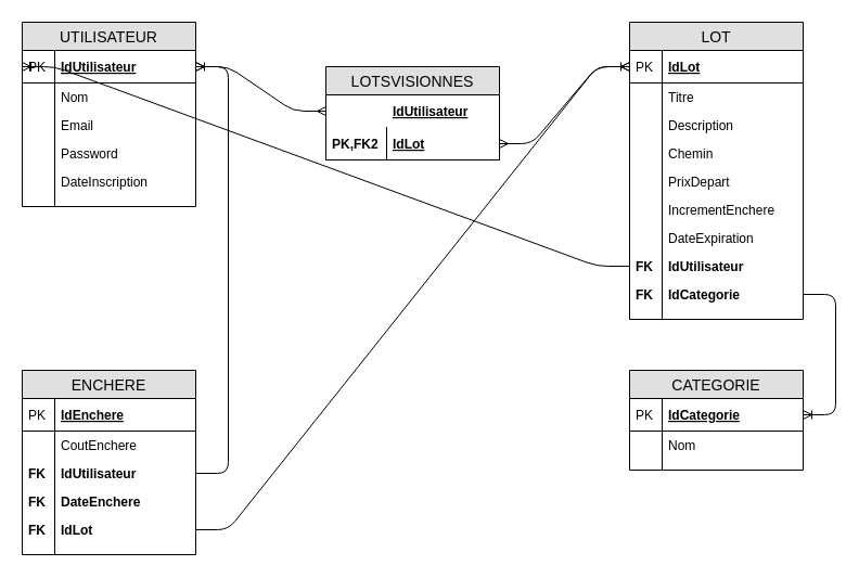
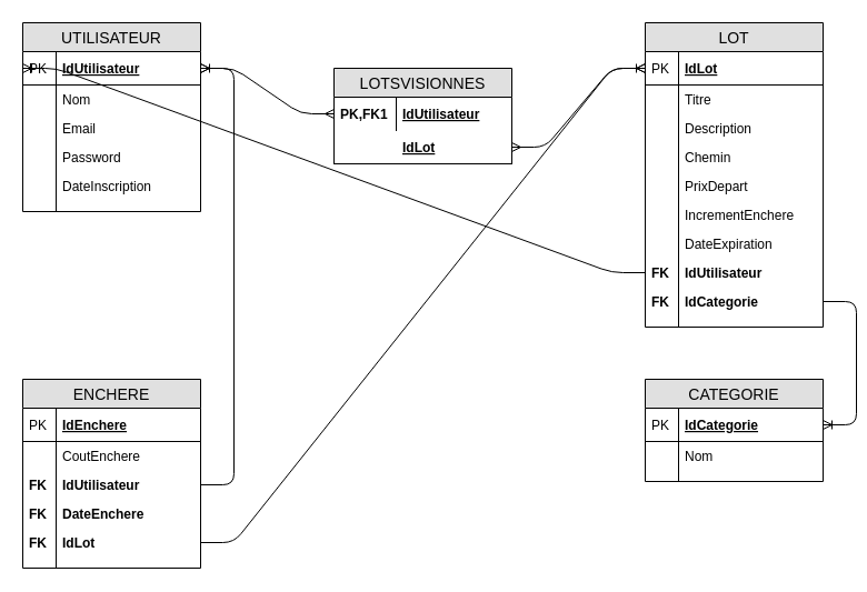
+ <mxCell id="60" value="PK,FK1" style="shape=partialRectangle;fontStyle=1;top=0;left=0;bottom=0;fillColor=none;align=left;verticalAlign=middle;spacingLeft=4;spacingRight=4;overflow=hidden;rotatable=0;points=[];portConstraint=eastwest;part=1;fontSize=12;" parent="59" vertex="1" connectable="0"><mxGeometry width="56" height="30" as="geometry" /></mxCell>
- <mxCell id="62" value="PK,FK2" style="shape=partialRectangle;fontStyle=1;top=0;left=0;bottom=0;fillColor=none;align=left;verticalAlign=middle;spacingLeft=4;spacingRight=4;overflow=hidden;rotatable=0;points=[];portConstraint=eastwest;part=1;fontSize=12;" parent="61" vertex="1" connectable="0"><mxGeometry width="56" height="30" as="geometry" /></mxCell>
